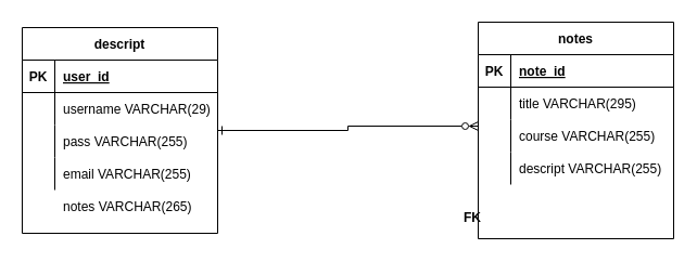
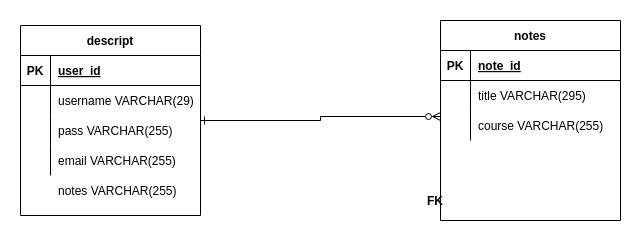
- <mxCell id="28" value="descript VARCHAR(255)" style="shape=partialRectangle;connectable=0;fillColor=none;top=0;left=0;bottom=0;right=0;align=left;spacingLeft=6;overflow=hidden;" vertex="1" parent="26"><mxGeometry x="30" width="150" height="30" as="geometry"><mxRectangle width="150" height="30" as="alternateBounds" /></mxGeometry></mxCell>
- <mxCell id="31" value="notes VARCHAR(265)" style="shape=partialRectangle;connectable=0;fillColor=none;top=0;left=0;bottom=0;right=0;align=left;spacingLeft=6;overflow=hidden;" vertex="1" parent="29"><mxGeometry x="30" width="150" height="30" as="geometry"><mxRectangle width="150" height="30" as="alternateBounds" /></mxGeometry></mxCell>
+ <mxCell id="31" value="notes VARCHAR(255)" style="shape=partialRectangle;connectable=0;fillColor=none;top=0;left=0;bottom=0;right=0;align=left;spacingLeft=6;overflow=hidden;" vertex="1" parent="29"><mxGeometry x="30" width="150" height="30" as="geometry"><mxRectangle width="150" height="30" as="alternateBounds" /></mxGeometry></mxCell>
